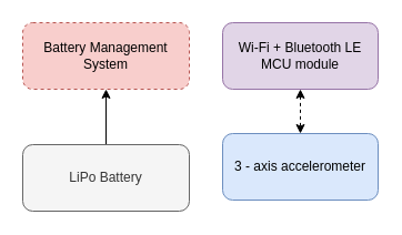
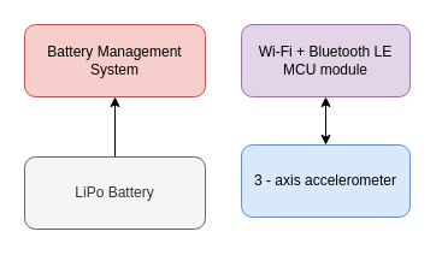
- <mxCell id="2" value="Battery Management System" style="rounded=1;whiteSpace=wrap;html=1;fillColor=#f8cecc;strokeColor=#b85450;dashed=1;" parent="1" vertex="1"><mxGeometry x="20" y="20" width="150" height="60" as="geometry" /></mxCell>
+ <mxCell id="2" value="Battery Management System" style="rounded=1;whiteSpace=wrap;html=1;fillColor=#f8cecc;strokeColor=#b85450;" parent="1" vertex="1"><mxGeometry x="20" y="20" width="150" height="60" as="geometry" /></mxCell>
- <mxCell id="3" value="" style="edgeStyle=orthogonalEdgeStyle;rounded=0;orthogonalLoop=1;jettySize=auto;html=1;startArrow=classic;startFill=1;dashed=1;" parent="1" source="4" target="5" edge="1"><mxGeometry relative="1" as="geometry" /></mxCell>
+ <mxCell id="3" value="" style="edgeStyle=orthogonalEdgeStyle;rounded=0;orthogonalLoop=1;jettySize=auto;html=1;startArrow=classic;startFill=1;" parent="1" source="4" target="5" edge="1"><mxGeometry relative="1" as="geometry" /></mxCell>
